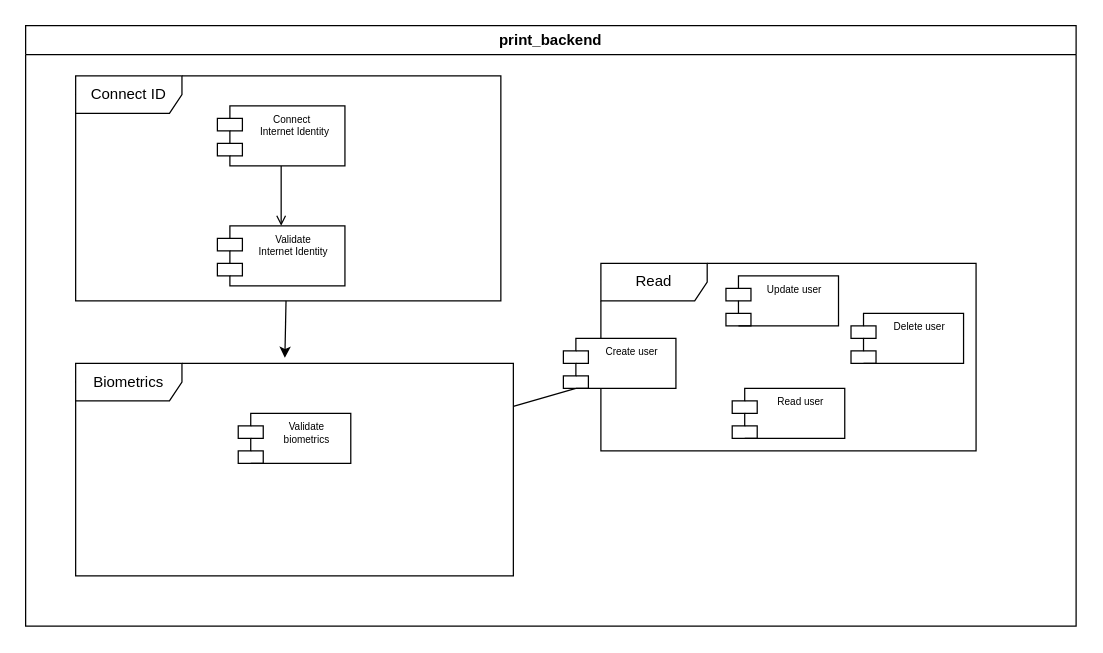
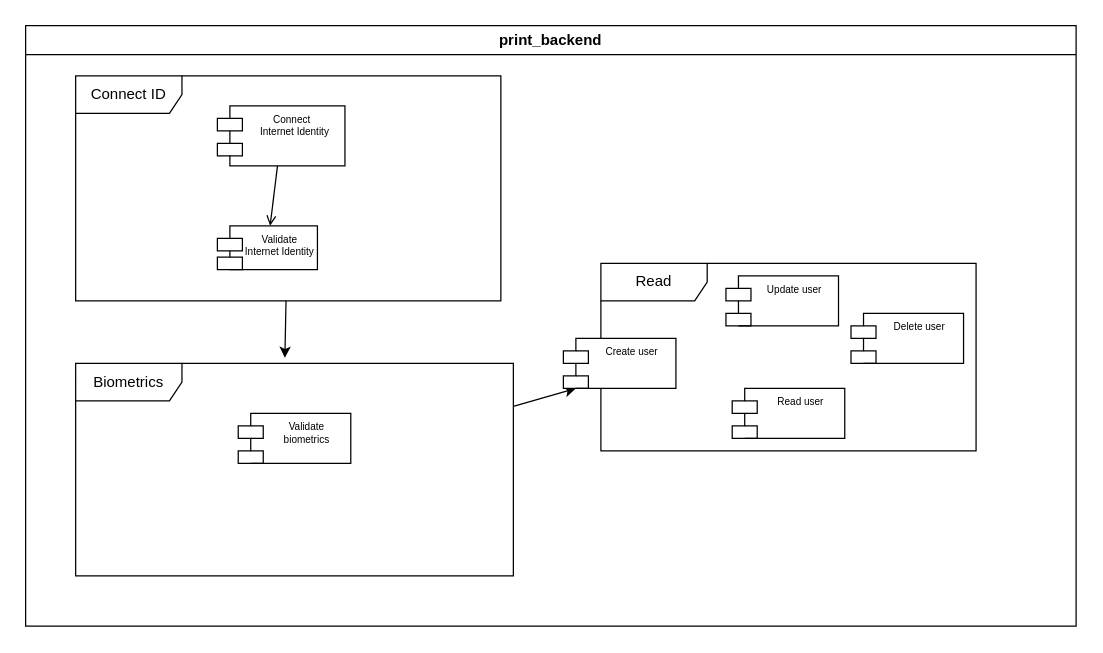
- <mxCell id="11" value="Validate&#10;Internet Identity" style="shape=module;align=left;spacingLeft=20;align=center;verticalAlign=top;fontSize=8;" parent="7" vertex="1"><mxGeometry x="113.333" y="120" width="102" height="48" as="geometry" /></mxCell>
+ <mxCell id="11" value="Validate&#10;Internet Identity" style="shape=module;align=left;spacingLeft=20;align=center;verticalAlign=top;fontSize=8;" parent="7" vertex="1"><mxGeometry x="113.333" y="120" width="80" height="35" as="geometry" /></mxCell>
- <mxCell id="4" style="edgeStyle=none;html=1;entryX=0;entryY=1;entryDx=10;entryDy=0;entryPerimeter=0;fontColor=#0d0c0c;endArrow=none;" edge="1" parent="2" source="5" target="18"><mxGeometry relative="1" as="geometry" /></mxCell>
+ <mxCell id="4" style="edgeStyle=none;html=1;entryX=0;entryY=1;entryDx=10;entryDy=0;entryPerimeter=0;fontColor=#0d0c0c;" edge="1" parent="2" source="5" target="18"><mxGeometry relative="1" as="geometry" /></mxCell>
